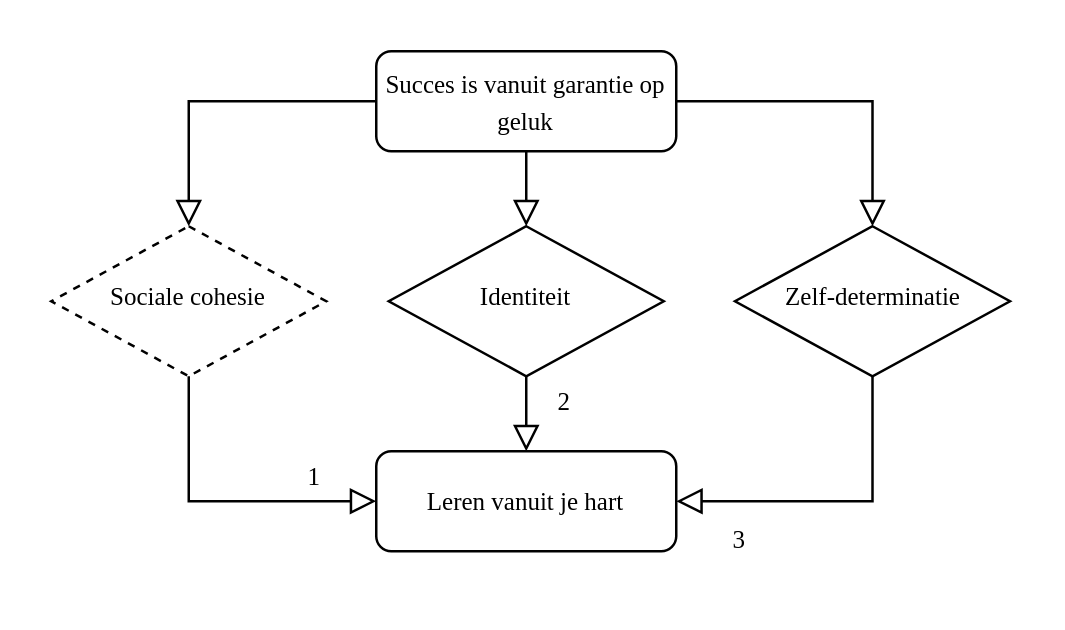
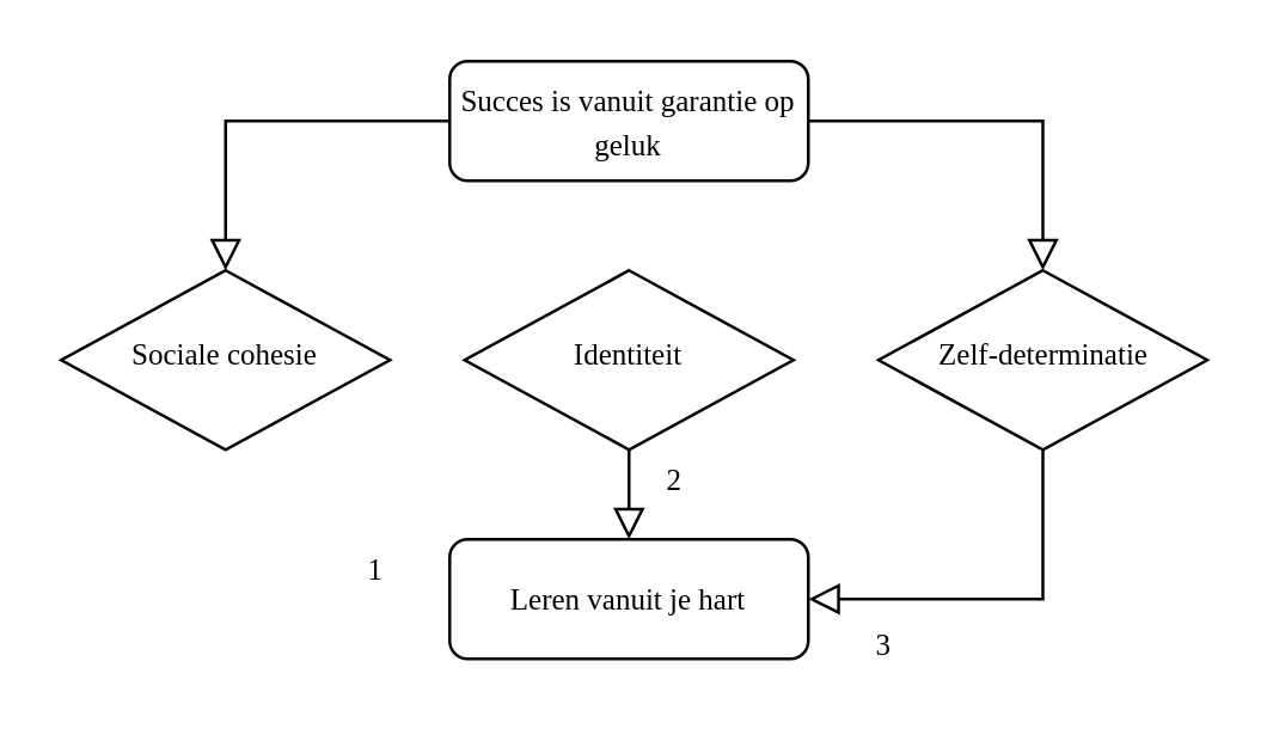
- <mxCell id="7" value="" style="rounded=0;html=1;jettySize=auto;orthogonalLoop=1;fontSize=11;endArrow=block;endFill=0;endSize=8;strokeWidth=1;shadow=0;labelBackgroundColor=none;edgeStyle=orthogonalEdgeStyle;exitX=0.5;exitY=1;exitDx=0;exitDy=0;" edge="1" parent="1" source="3" target="5"><mxGeometry relative="1" as="geometry"><mxPoint x="280" y="50.029" as="sourcePoint" /><mxPoint x="345" y="100" as="targetPoint" /></mxGeometry></mxCell>
- <mxCell id="6" value="&lt;font style=&quot;font-size: 10px;&quot; face=&quot;Tahoma&quot;&gt;Sociale cohesie&lt;/font&gt;" style="rhombus;whiteSpace=wrap;html=1;shadow=0;fontFamily=Helvetica;fontSize=12;align=center;strokeWidth=1;spacing=6;spacingTop=-4;dashed=1;" vertex="1" parent="1"><mxGeometry x="20" y="90" width="110" height="60" as="geometry" /></mxCell>
+ <mxCell id="6" value="&lt;font style=&quot;font-size: 10px;&quot; face=&quot;Tahoma&quot;&gt;Sociale cohesie&lt;/font&gt;" style="rhombus;whiteSpace=wrap;html=1;shadow=0;fontFamily=Helvetica;fontSize=12;align=center;strokeWidth=1;spacing=6;spacingTop=-4;" vertex="1" parent="1"><mxGeometry x="20" y="90" width="110" height="60" as="geometry" /></mxCell>
- <mxCell id="12" value="" style="rounded=0;html=1;jettySize=auto;orthogonalLoop=1;fontSize=11;endArrow=block;endFill=0;endSize=8;strokeWidth=1;shadow=0;labelBackgroundColor=none;edgeStyle=orthogonalEdgeStyle;exitX=0.5;exitY=1;exitDx=0;exitDy=0;entryX=0;entryY=0.5;entryDx=0;entryDy=0;" edge="1" parent="1" source="6" target="9"><mxGeometry relative="1" as="geometry"><mxPoint x="160" y="50" as="sourcePoint" /><mxPoint x="85" y="100" as="targetPoint" /></mxGeometry></mxCell>
